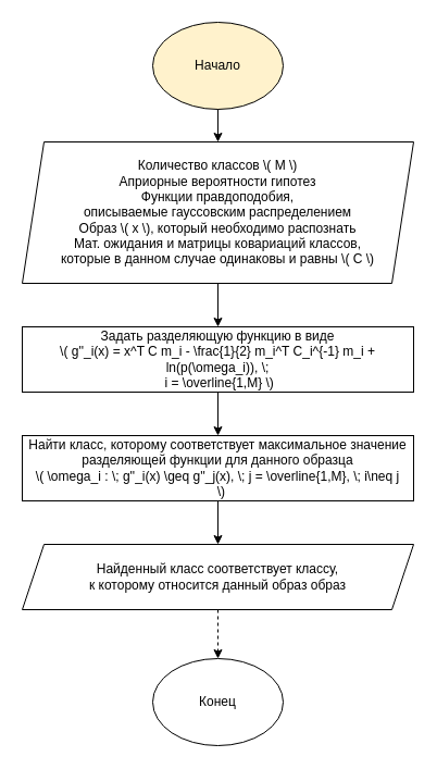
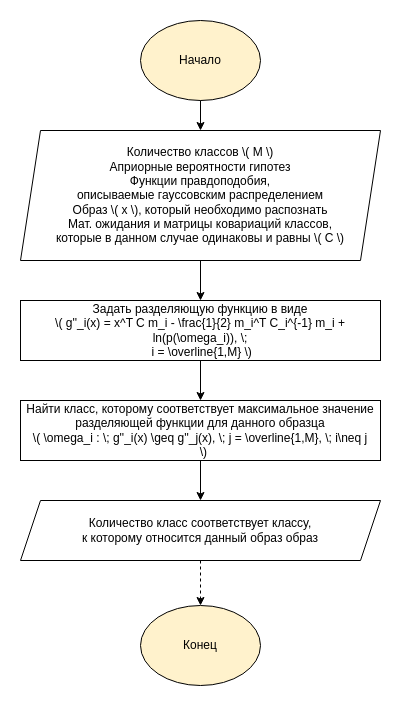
- <mxCell id="9" value="Найденный класс соответствует классу,&lt;br&gt;&amp;nbsp;к которому относится данный образ образ&amp;nbsp;" style="shape=parallelogram;perimeter=parallelogramPerimeter;whiteSpace=wrap;html=1;fixedSize=1;" parent="1" vertex="1"><mxGeometry x="20" y="500" width="360" height="60" as="geometry" /></mxCell>
+ <mxCell id="9" value="Количество класс соответствует классу,&lt;br&gt;&amp;nbsp;к которому относится данный образ образ&amp;nbsp;" style="shape=parallelogram;perimeter=parallelogramPerimeter;whiteSpace=wrap;html=1;fixedSize=1;" parent="1" vertex="1"><mxGeometry x="20" y="500" width="360" height="60" as="geometry" /></mxCell>
- <mxCell id="11" value="Конец" style="ellipse;whiteSpace=wrap;html=1;" parent="1" vertex="1"><mxGeometry x="140" y="605" width="120" height="80" as="geometry" /></mxCell>
+ <mxCell id="11" value="Конец" style="ellipse;whiteSpace=wrap;html=1;fillColor=#fff2cc;" parent="1" vertex="1"><mxGeometry x="140" y="605" width="120" height="80" as="geometry" /></mxCell>
